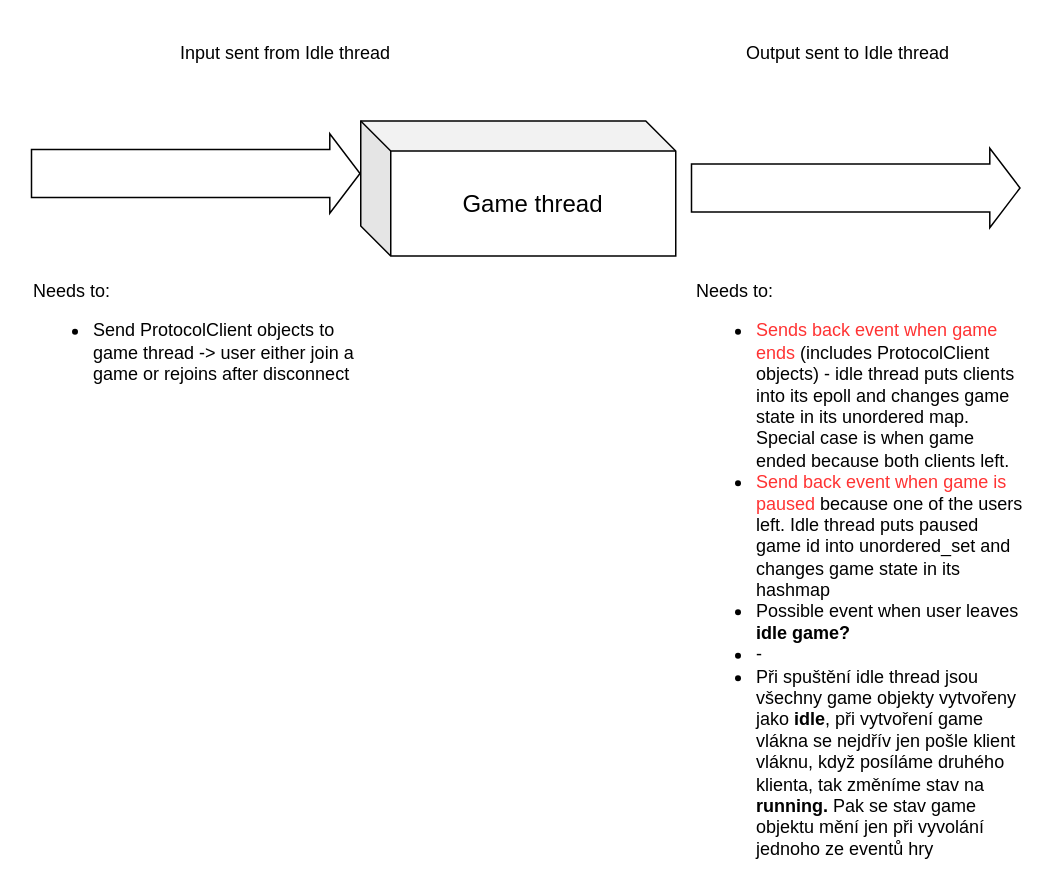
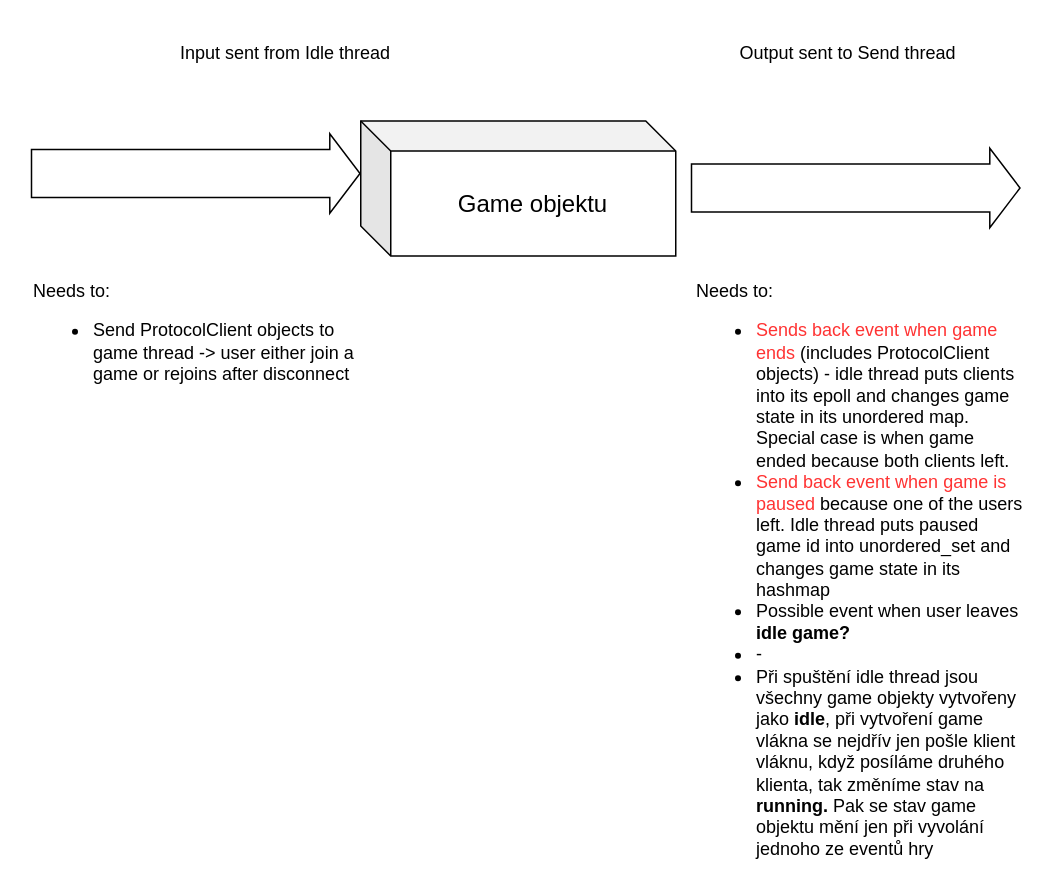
- <mxCell id="6" value="Output sent to Idle thread" style="text;html=1;strokeColor=none;fillColor=none;align=center;verticalAlign=middle;whiteSpace=wrap;rounded=0;" parent="1" vertex="1"><mxGeometry x="490" y="20" width="150" height="30" as="geometry" /></mxCell>
+ <mxCell id="6" value="Output sent to Send thread" style="text;html=1;strokeColor=none;fillColor=none;align=center;verticalAlign=middle;whiteSpace=wrap;rounded=0;" parent="1" vertex="1"><mxGeometry x="490" y="20" width="150" height="30" as="geometry" /></mxCell>
- <mxCell id="2" value="Game thread" style="shape=cube;whiteSpace=wrap;html=1;boundedLbl=1;backgroundOutline=1;darkOpacity=0.05;darkOpacity2=0.1;fontSize=16;" parent="1" vertex="1"><mxGeometry x="240" y="80" width="210" height="90" as="geometry" /></mxCell>
+ <mxCell id="2" value="Game objektu" style="shape=cube;whiteSpace=wrap;html=1;boundedLbl=1;backgroundOutline=1;darkOpacity=0.05;darkOpacity2=0.1;fontSize=16;" parent="1" vertex="1"><mxGeometry x="240" y="80" width="210" height="90" as="geometry" /></mxCell>
